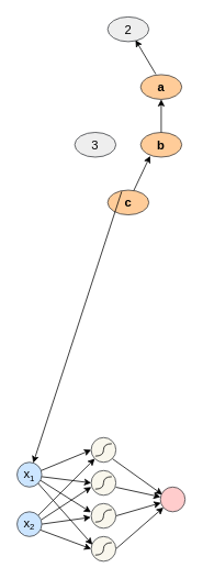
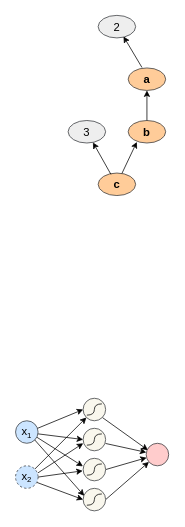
- <mxCell id="10" value="" style="endArrow=classic;html=1;fontSize=15;exitX=0.34;exitY=0.057;exitDx=0;exitDy=0;exitPerimeter=0;" parent="1" source="7" target="14" edge="1"><mxGeometry width="50" height="50" relative="1" as="geometry"><mxPoint x="171.777" y="240.562" as="sourcePoint" /><mxPoint x="191.55" y="198.59" as="targetPoint" /></mxGeometry></mxCell>
+ <mxCell id="10" value="" style="endArrow=classic;html=1;fontSize=15;exitX=0.34;exitY=0.057;exitDx=0;exitDy=0;exitPerimeter=0;" parent="1" source="7" target="8" edge="1"><mxGeometry width="50" height="50" relative="1" as="geometry"><mxPoint x="171.777" y="240.562" as="sourcePoint" /><mxPoint x="191.55" y="198.59" as="targetPoint" /></mxGeometry></mxCell>
- <mxCell id="19" value="x&lt;span style=&quot;font-size: 12.5px&quot;&gt;&lt;sub&gt;2&lt;/sub&gt;&lt;/span&gt;" style="ellipse;whiteSpace=wrap;html=1;aspect=fixed;fontSize=15;fillColor=#cce5ff;strokeColor=#36393d;" vertex="1" parent="1"><mxGeometry x="20" y="620" width="30" height="30" as="geometry" /></mxCell>
+ <mxCell id="19" value="x&lt;span style=&quot;font-size: 12.5px&quot;&gt;&lt;sub&gt;2&lt;/sub&gt;&lt;/span&gt;" style="ellipse;whiteSpace=wrap;html=1;aspect=fixed;fontSize=15;fillColor=#cce5ff;strokeColor=#36393d;dashed=1;" vertex="1" parent="1"><mxGeometry x="20" y="620" width="30" height="30" as="geometry" /></mxCell>
